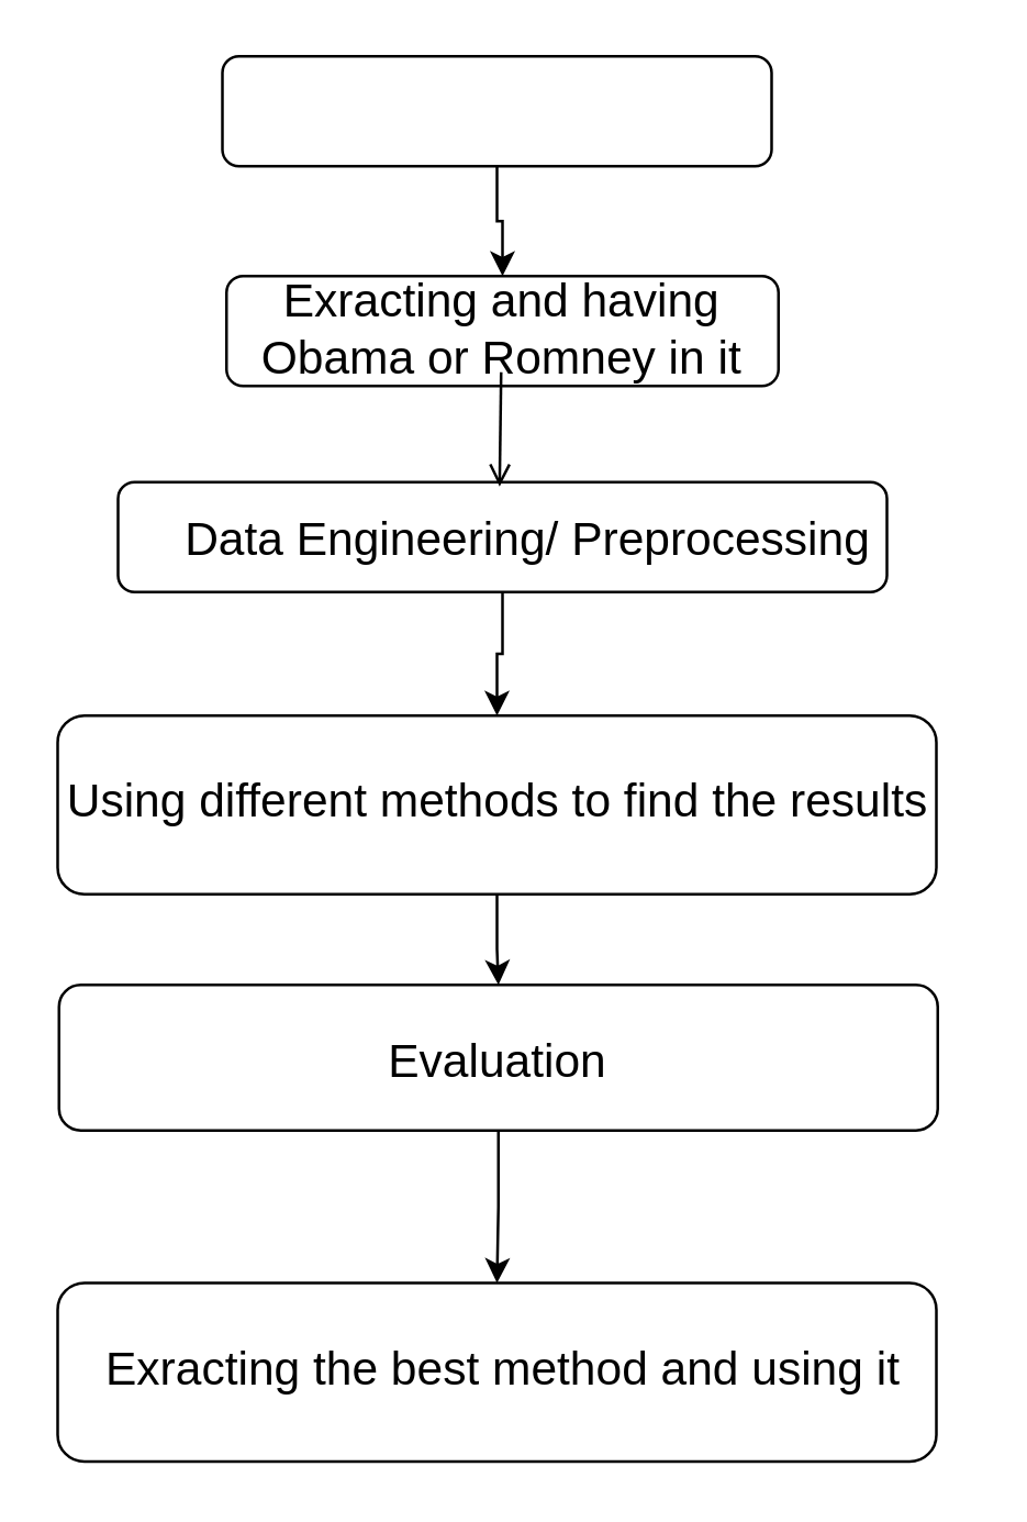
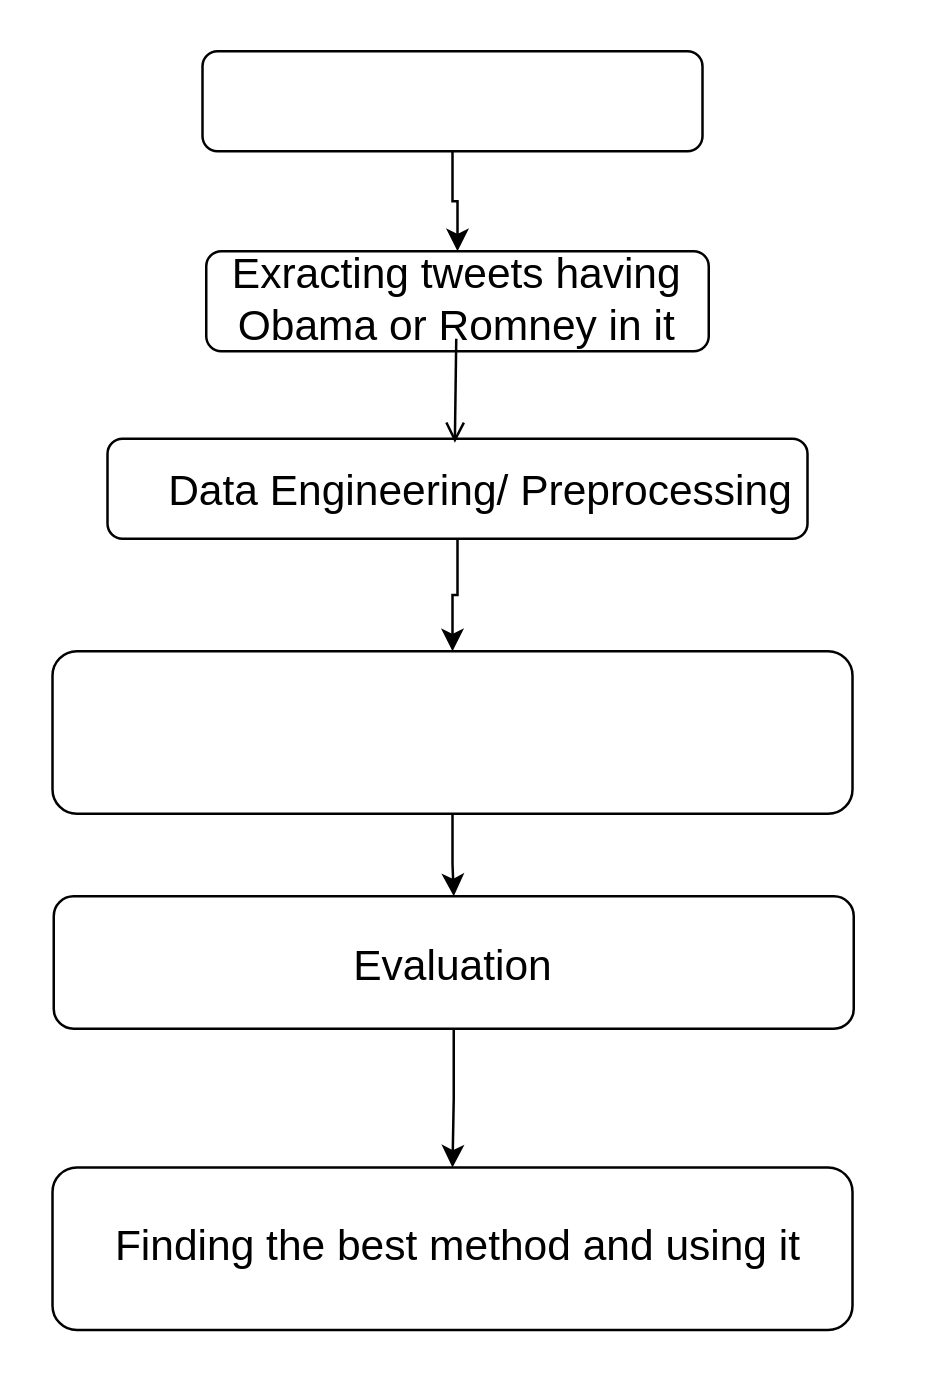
- <mxCell id="5" value="Exracting and having Obama or Romney in it" style="text;html=1;strokeColor=none;fillColor=none;align=center;verticalAlign=middle;whiteSpace=wrap;rounded=0;fontSize=17;" vertex="1" parent="1"><mxGeometry x="89.5" y="105" width="185" height="30" as="geometry" /></mxCell>
+ <mxCell id="5" value="Exracting tweets having Obama or Romney in it" style="text;html=1;strokeColor=none;fillColor=none;align=center;verticalAlign=middle;whiteSpace=wrap;rounded=0;fontSize=17;" vertex="1" parent="1"><mxGeometry x="89.5" y="105" width="185" height="30" as="geometry" /></mxCell>
- <mxCell id="13" value="Using different methods to find the results&lt;br&gt;" style="text;html=1;strokeColor=none;fillColor=none;align=center;verticalAlign=top;whiteSpace=wrap;rounded=0;fontSize=17;" vertex="1" parent="1"><mxGeometry x="20.5" y="275" width="320" height="50" as="geometry" /></mxCell>
- <mxCell id="15" value="Exracting the best method and using it&lt;br&gt;" style="text;html=1;strokeColor=none;fillColor=none;align=center;verticalAlign=middle;whiteSpace=wrap;rounded=0;fontSize=17;" vertex="1" parent="1"><mxGeometry x="23" y="474" width="320" height="50" as="geometry" /></mxCell>
+ <mxCell id="15" value="Finding the best method and using it&lt;br&gt;" style="text;html=1;strokeColor=none;fillColor=none;align=center;verticalAlign=middle;whiteSpace=wrap;rounded=0;fontSize=17;" vertex="1" parent="1"><mxGeometry x="23" y="474" width="320" height="50" as="geometry" /></mxCell>
